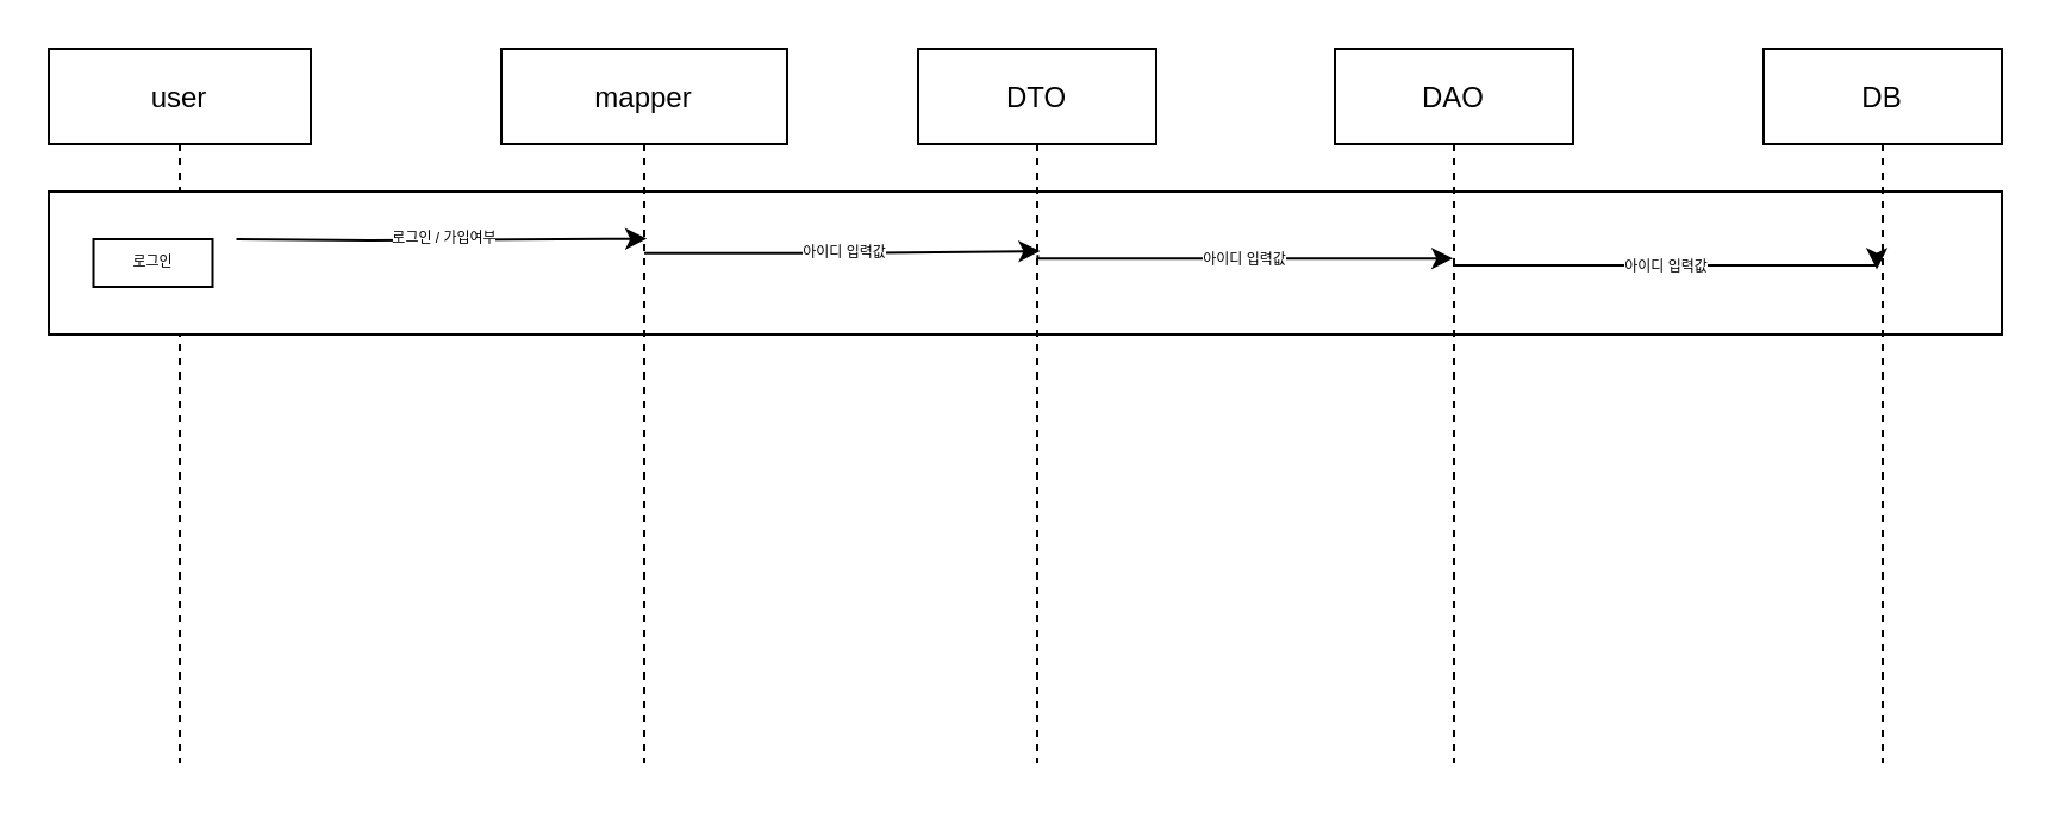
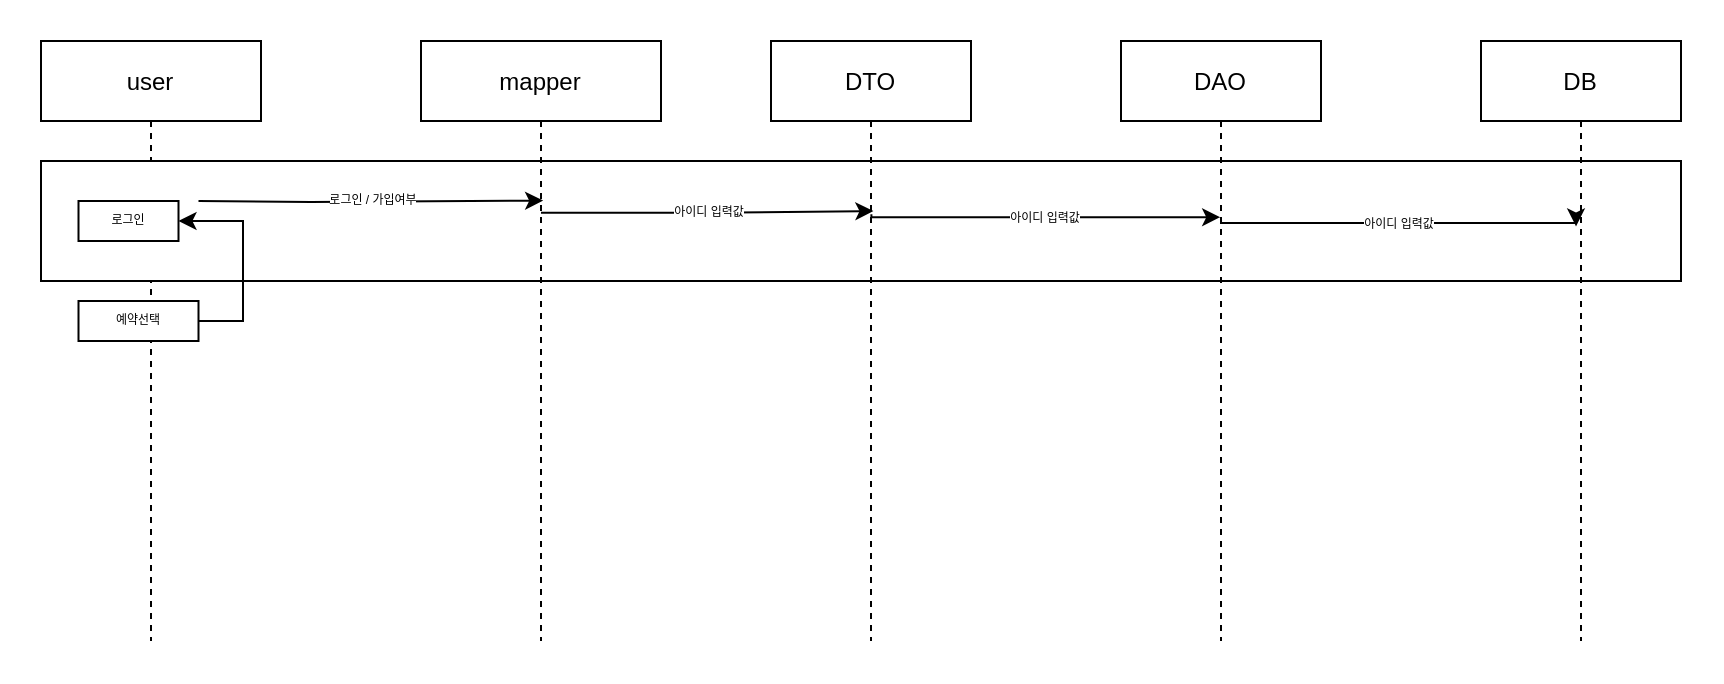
+ <mxCell id="6" value="" style="endArrow=classic;html=1;rounded=0;fontSize=6;edgeStyle=orthogonalEdgeStyle;entryX=1;entryY=0.5;entryDx=0;entryDy=0;exitX=1;exitY=0.5;exitDx=0;exitDy=0;" edge="1" parent="2" source="5" target="4"><mxGeometry width="50" height="50" relative="1" as="geometry"><mxPoint x="80" y="150" as="sourcePoint" /><mxPoint x="130" y="100" as="targetPoint" /><Array as="points"><mxPoint x="101" y="140" /><mxPoint x="101" y="90" /></Array></mxGeometry></mxCell>
+ <mxCell id="5" value="예약선택" style="rounded=0;whiteSpace=wrap;html=1;fontSize=6;" vertex="1" parent="2"><mxGeometry x="18.75" y="130" width="60" height="20" as="geometry" /></mxCell>
